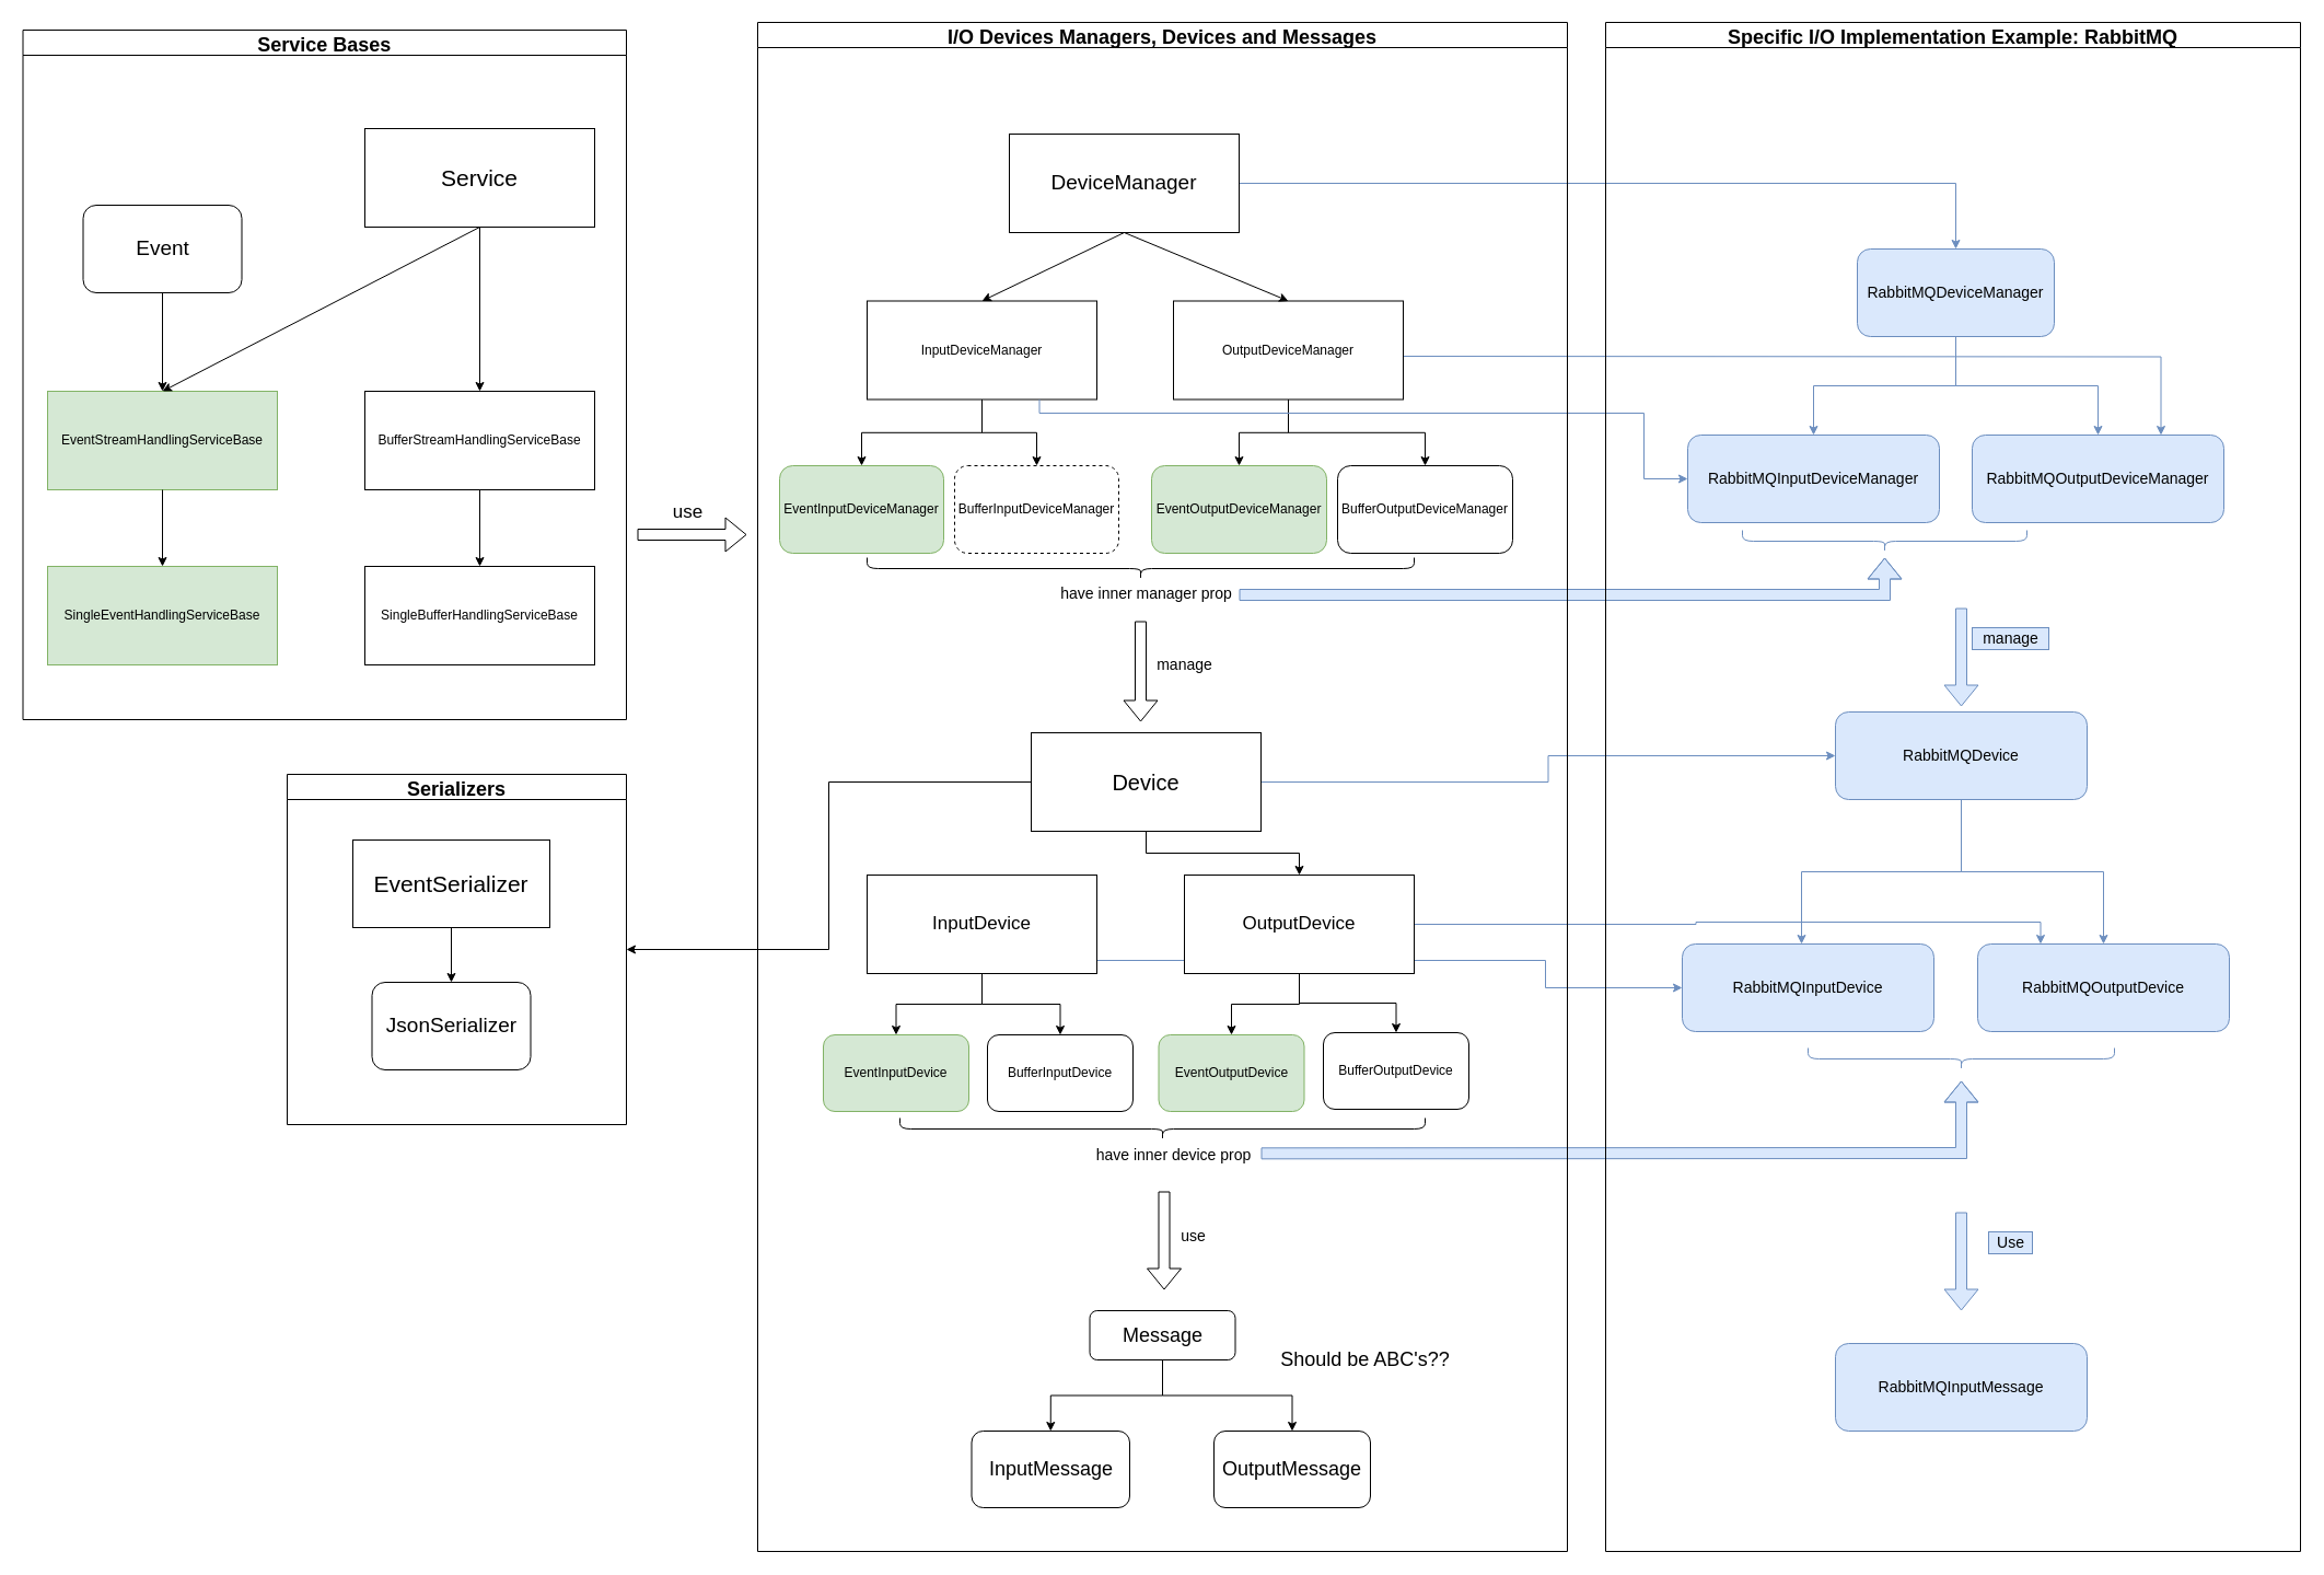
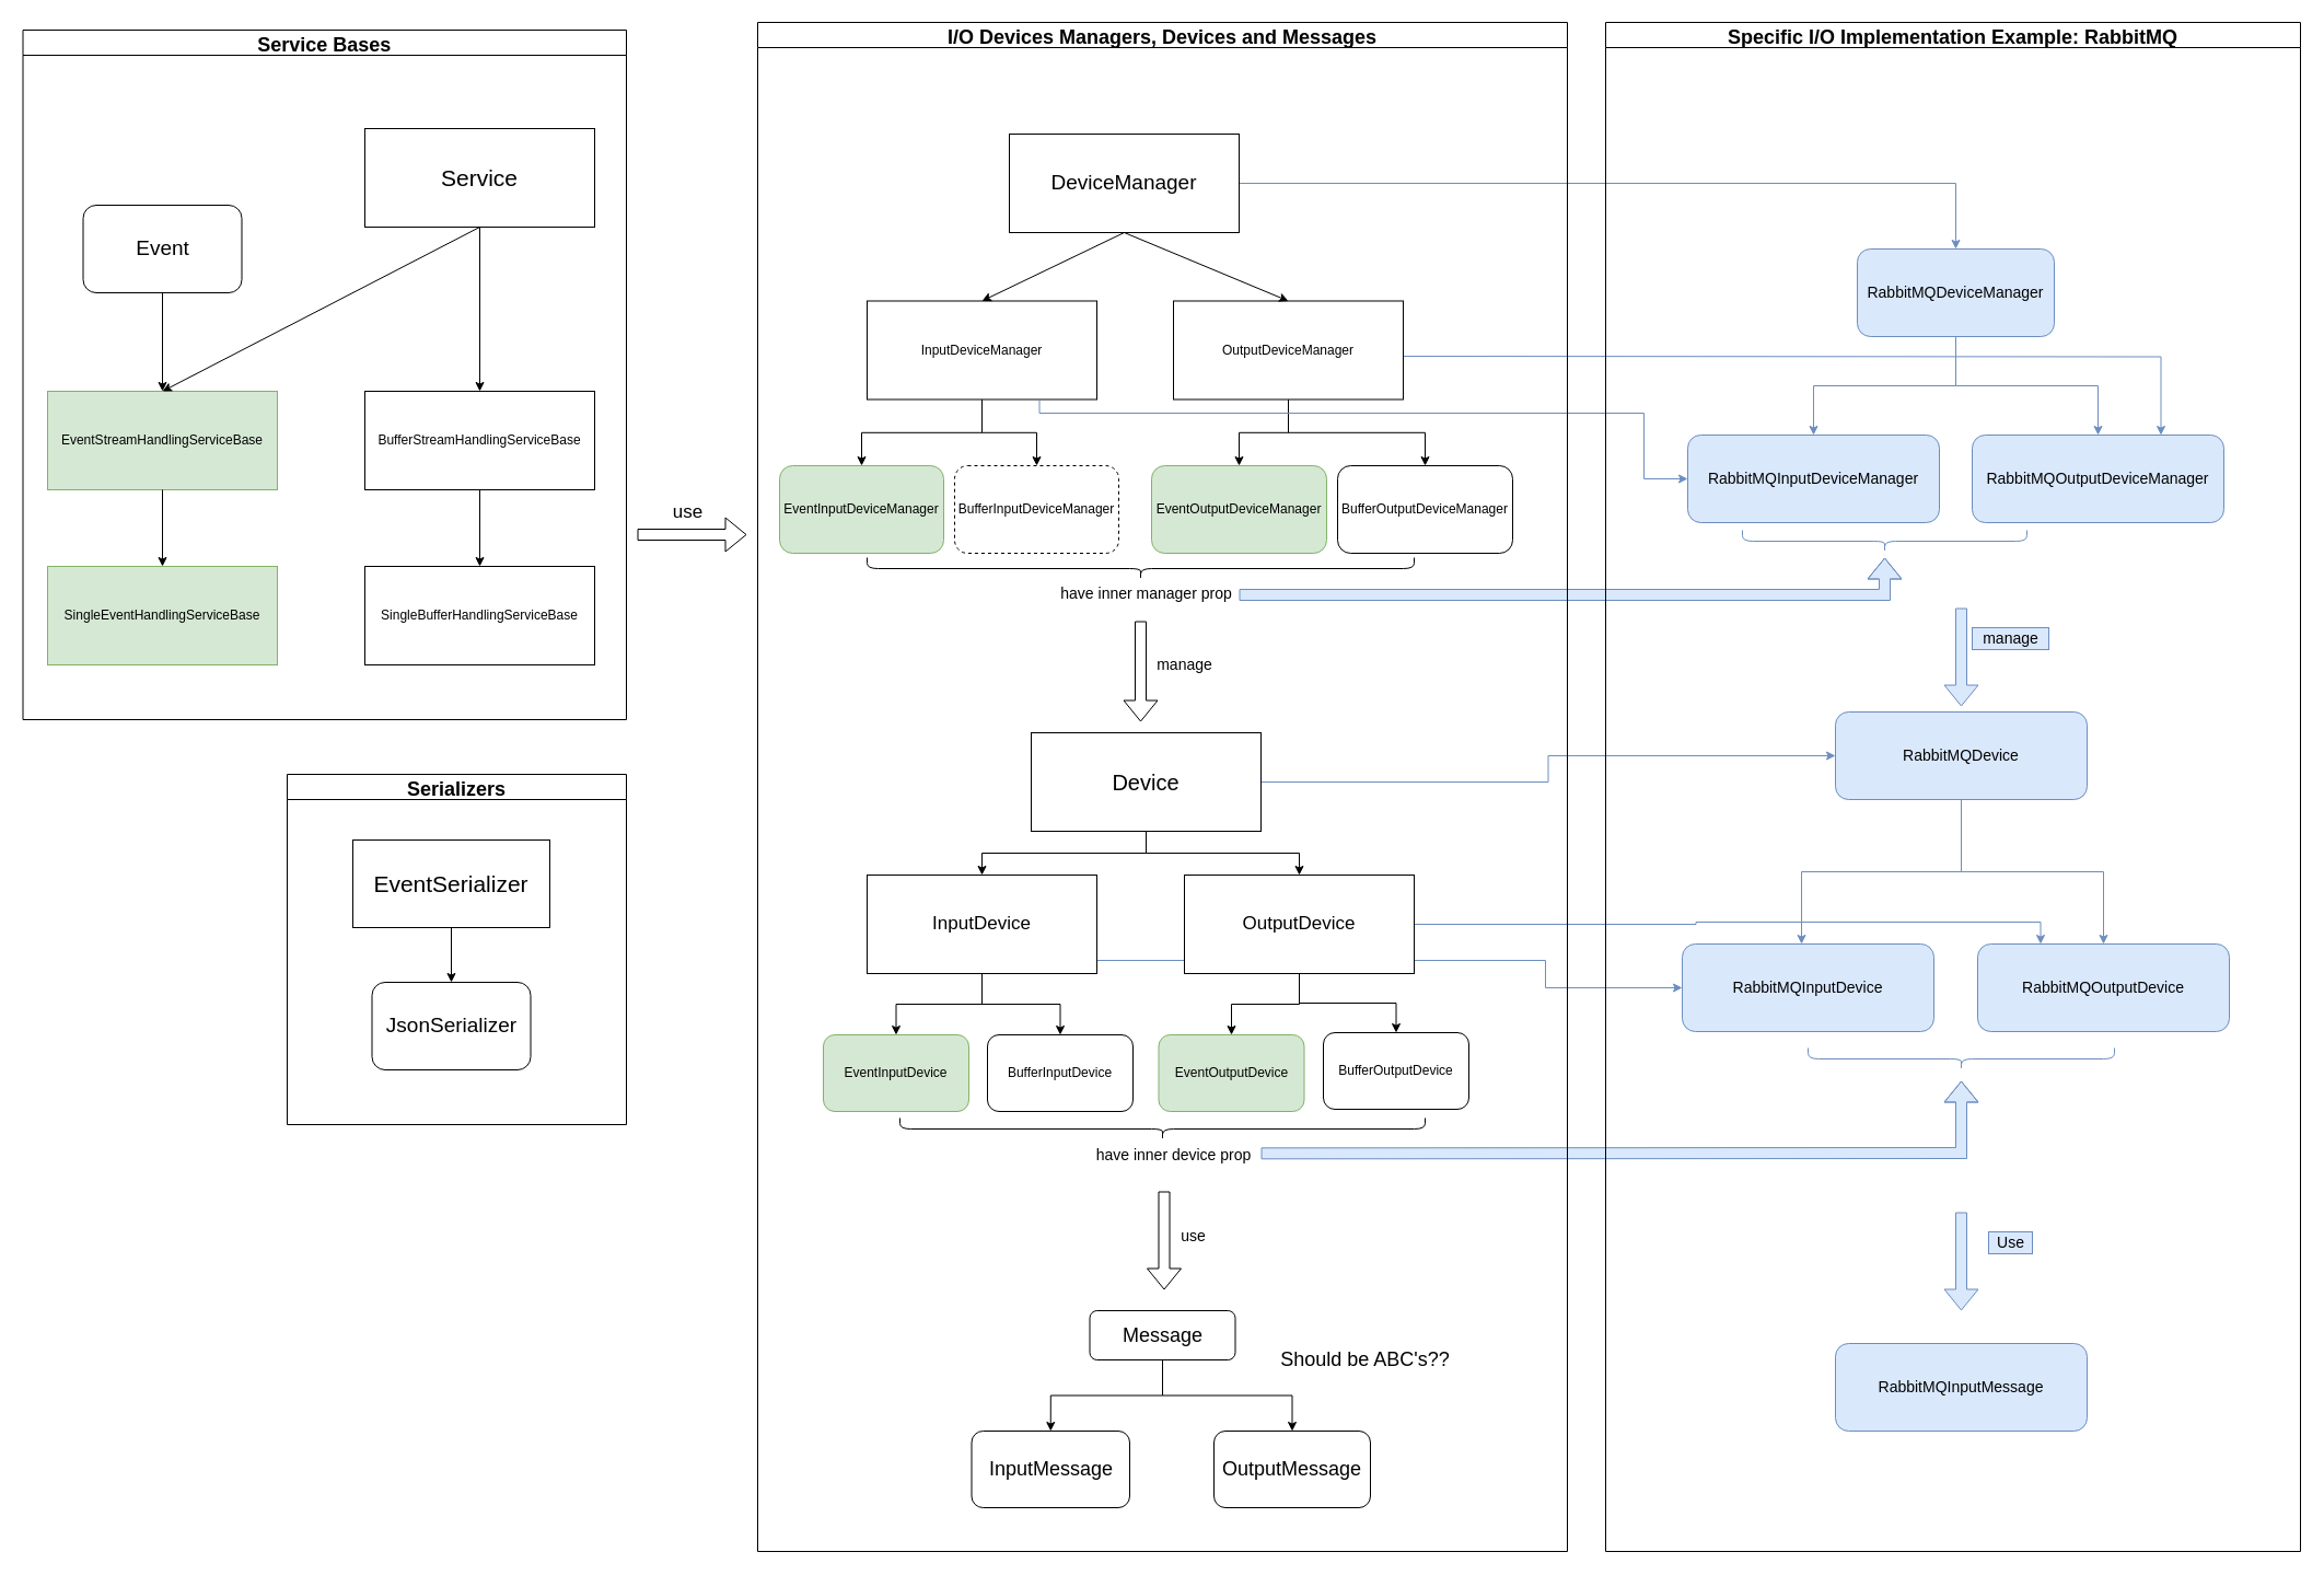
- <mxCell id="30" style="edgeStyle=orthogonalEdgeStyle;rounded=0;orthogonalLoop=1;jettySize=auto;html=1;fontSize=19;" edge="1" parent="1" source="33" target="86"><mxGeometry relative="1" as="geometry" /></mxCell>
+ <mxCell id="30" style="edgeStyle=orthogonalEdgeStyle;rounded=0;orthogonalLoop=1;jettySize=auto;html=1;entryX=0.5;entryY=0;entryDx=0;entryDy=0;fontSize=19;" edge="1" parent="1" source="33" target="21"><mxGeometry relative="1" as="geometry" /></mxCell>
